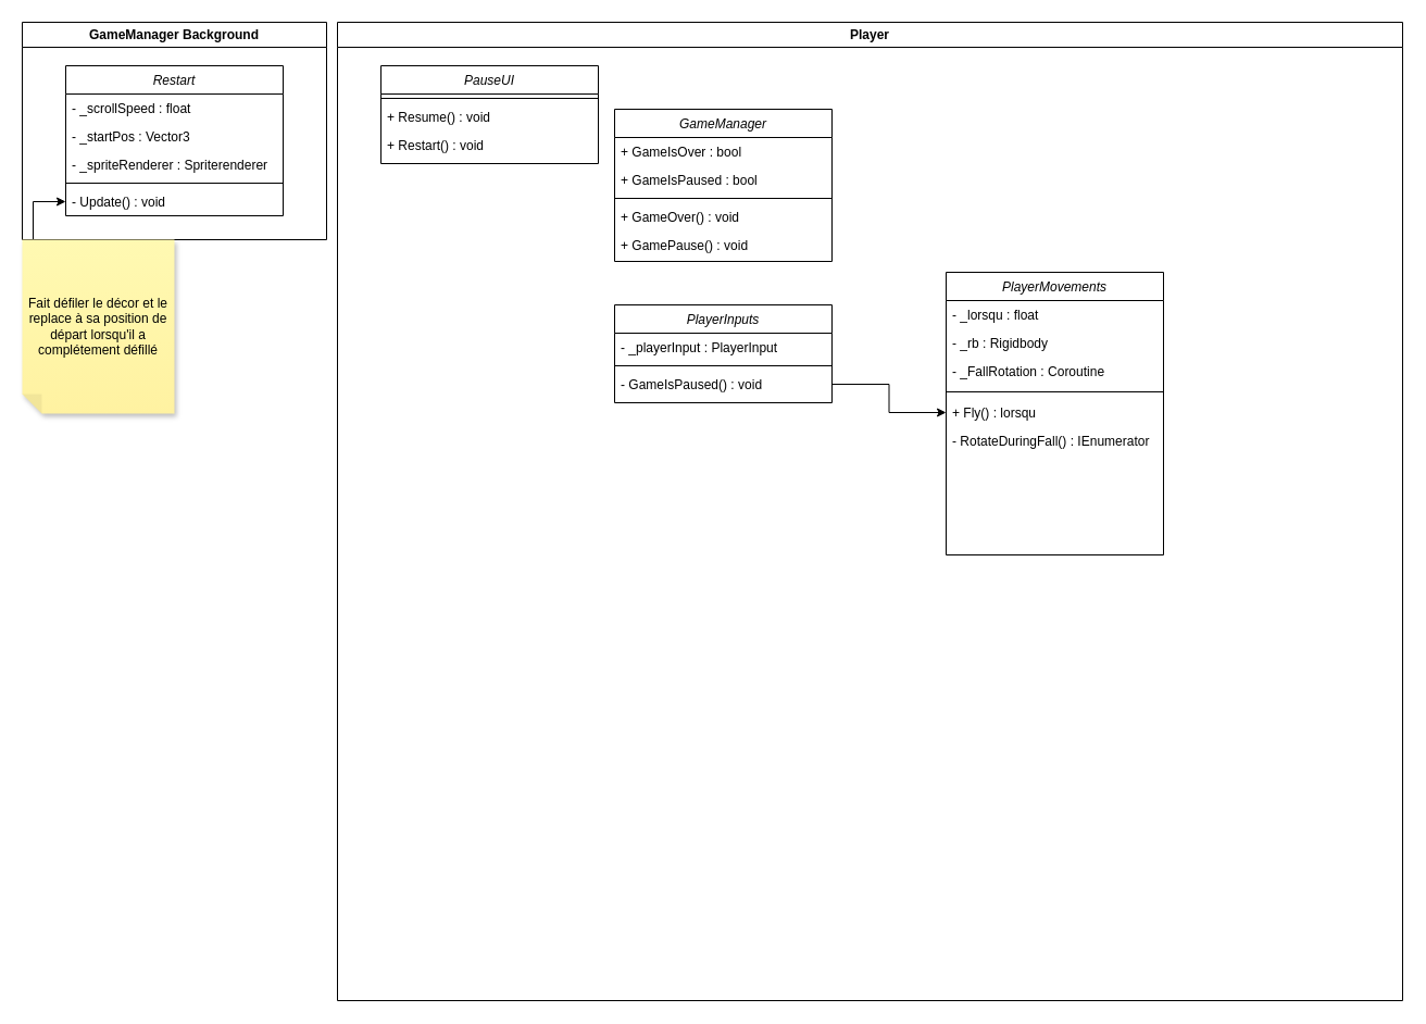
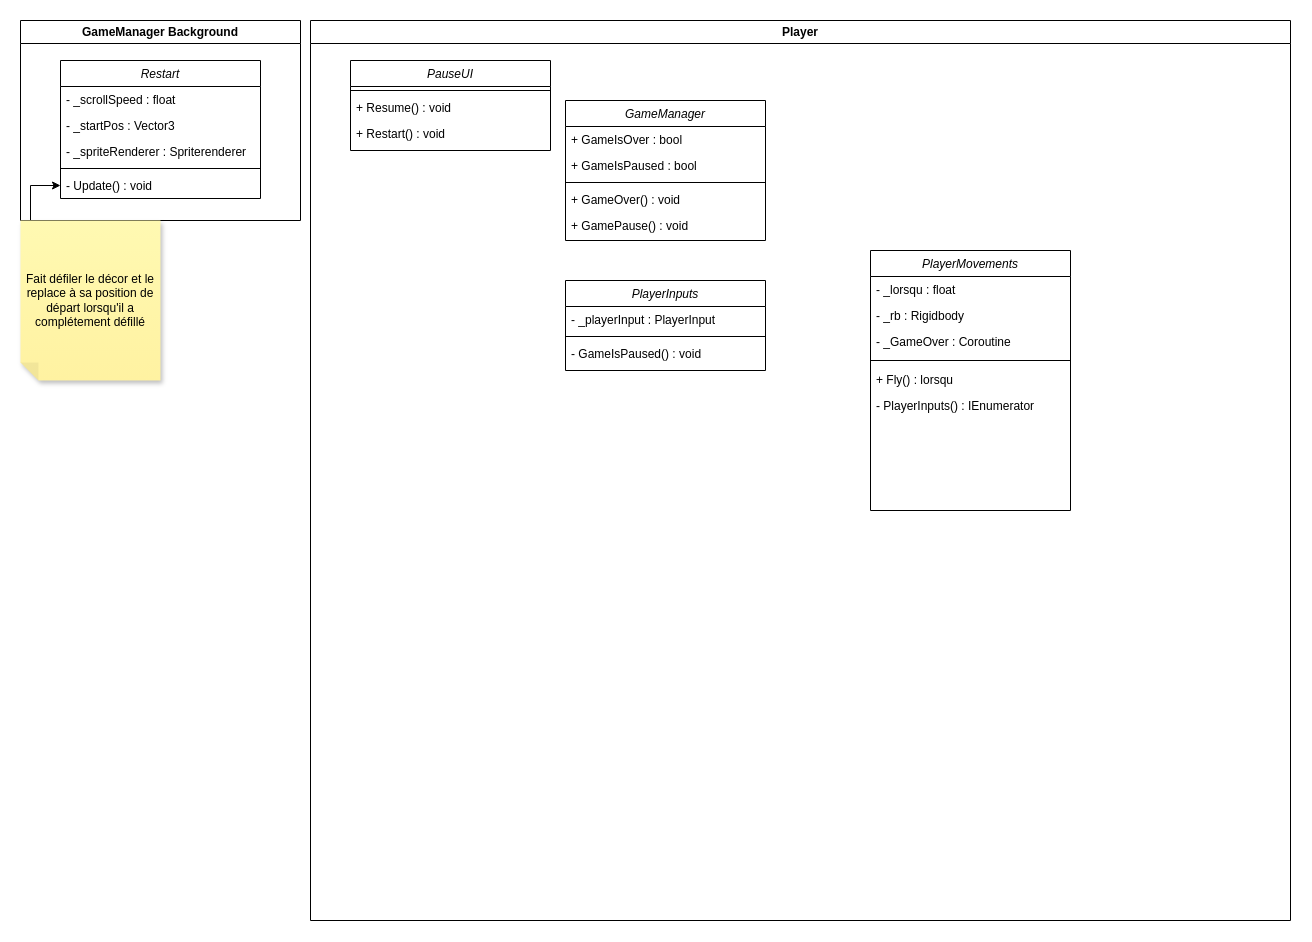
- <mxCell id="15" value="- _FallRotation : Coroutine" style="text;align=left;verticalAlign=top;spacingLeft=4;spacingRight=4;overflow=hidden;rotatable=0;points=[[0,0.5],[1,0.5]];portConstraint=eastwest;" vertex="1" parent="12"><mxGeometry y="78" width="200" height="26" as="geometry" /></mxCell>
+ <mxCell id="15" value="- _GameOver : Coroutine" style="text;align=left;verticalAlign=top;spacingLeft=4;spacingRight=4;overflow=hidden;rotatable=0;points=[[0,0.5],[1,0.5]];portConstraint=eastwest;" vertex="1" parent="12"><mxGeometry y="78" width="200" height="26" as="geometry" /></mxCell>
- <mxCell id="33" style="edgeStyle=orthogonalEdgeStyle;rounded=0;orthogonalLoop=1;jettySize=auto;html=1;exitX=1;exitY=0.5;exitDx=0;exitDy=0;entryX=0;entryY=0.5;entryDx=0;entryDy=0;" edge="1" parent="11" source="22" target="17"><mxGeometry relative="1" as="geometry" /></mxCell>
- <mxCell id="18" value="- RotateDuringFall() : IEnumerator" style="text;align=left;verticalAlign=top;spacingLeft=4;spacingRight=4;overflow=hidden;rotatable=0;points=[[0,0.5],[1,0.5]];portConstraint=eastwest;" vertex="1" parent="12"><mxGeometry y="142" width="200" height="26" as="geometry" /></mxCell>
+ <mxCell id="18" value="- PlayerInputs() : IEnumerator" style="text;align=left;verticalAlign=top;spacingLeft=4;spacingRight=4;overflow=hidden;rotatable=0;points=[[0,0.5],[1,0.5]];portConstraint=eastwest;" vertex="1" parent="12"><mxGeometry y="142" width="200" height="26" as="geometry" /></mxCell>
